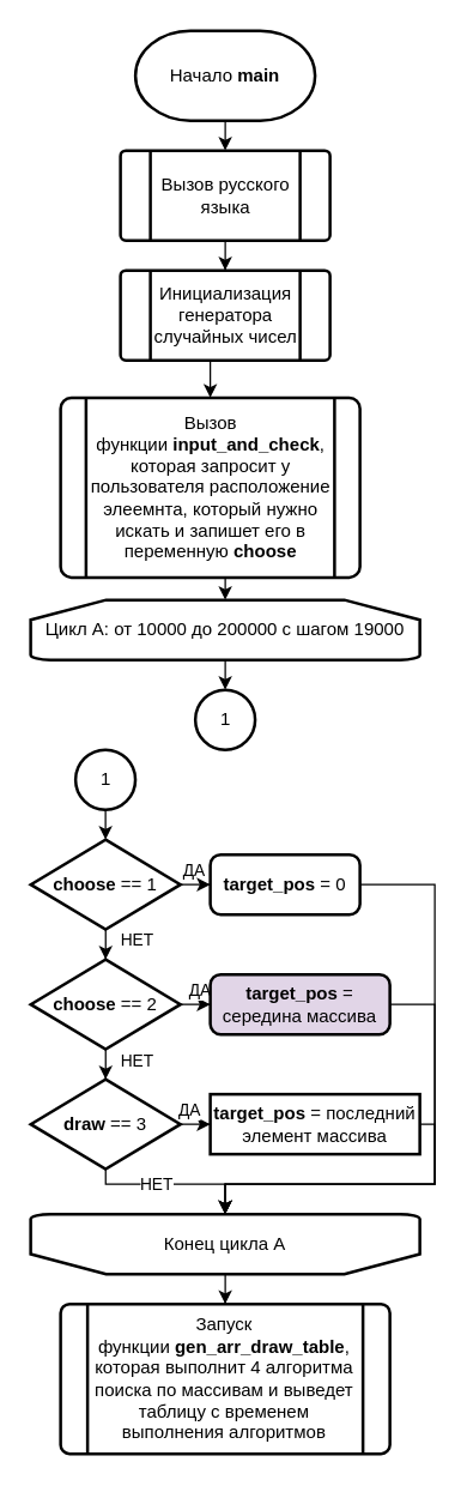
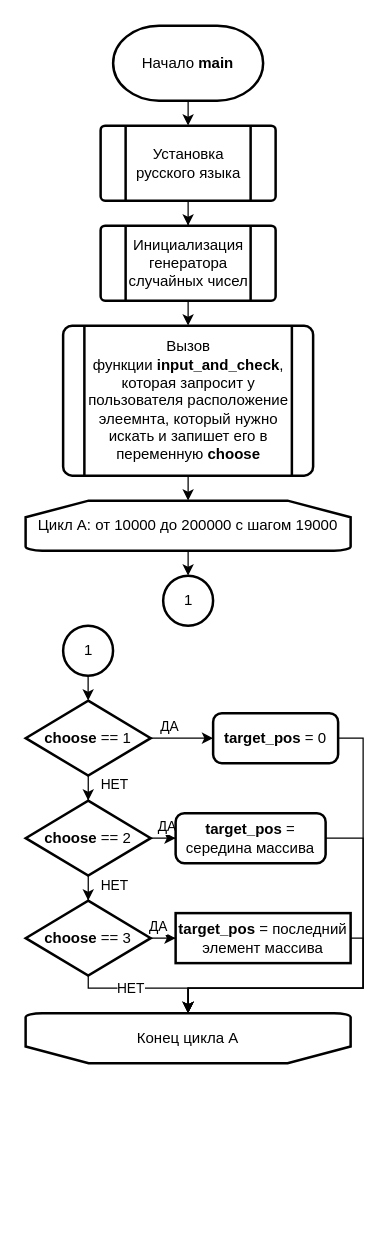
- <mxCell id="5" value="Вызов русского языка" style="verticalLabelPosition=middle;verticalAlign=middle;html=1;shape=process;whiteSpace=wrap;rounded=1;size=0.14;arcSize=6;strokeWidth=2;labelPosition=center;align=center;" parent="1" vertex="1"><mxGeometry x="80" y="100" width="140" height="60" as="geometry" /></mxCell>
+ <mxCell id="5" value="Установка русского языка" style="verticalLabelPosition=middle;verticalAlign=middle;html=1;shape=process;whiteSpace=wrap;rounded=1;size=0.14;arcSize=6;strokeWidth=2;labelPosition=center;align=center;" parent="1" vertex="1"><mxGeometry x="80" y="100" width="140" height="60" as="geometry" /></mxCell>
- <mxCell id="9" value="Вызов функции&amp;nbsp;&lt;b&gt;input_and_check&lt;/b&gt;, которая запросит у пользователя расположение элеемнта, который нужно искать и запишет его в переменную &lt;b&gt;choose&lt;/b&gt;" style="verticalLabelPosition=middle;verticalAlign=middle;html=1;shape=process;whiteSpace=wrap;rounded=1;size=0.083;arcSize=6;strokeWidth=2;labelPosition=center;align=center;" parent="1" vertex="1"><mxGeometry x="40" y="265" width="200" height="120" as="geometry" /></mxCell>
+ <mxCell id="9" value="Вызов функции&amp;nbsp;&lt;b&gt;input_and_check&lt;/b&gt;, которая запросит у пользователя расположение элеемнта, который нужно искать и запишет его в переменную &lt;b&gt;choose&lt;/b&gt;" style="verticalLabelPosition=middle;verticalAlign=middle;html=1;shape=process;whiteSpace=wrap;rounded=1;size=0.083;arcSize=6;strokeWidth=2;labelPosition=center;align=center;" parent="1" vertex="1"><mxGeometry x="50" y="260" width="200" height="120" as="geometry" /></mxCell>
- <mxCell id="20" value="&lt;b&gt;target_pos&lt;/b&gt; = 0" style="rounded=1;whiteSpace=wrap;html=1;absoluteArcSize=1;arcSize=14;strokeWidth=2;" parent="1" vertex="1"><mxGeometry x="140" y="570" width="100" height="40" as="geometry" /></mxCell>
+ <mxCell id="20" value="&lt;b&gt;target_pos&lt;/b&gt; = 0" style="rounded=1;whiteSpace=wrap;html=1;absoluteArcSize=1;arcSize=14;strokeWidth=2;" parent="1" vertex="1"><mxGeometry x="170" y="570" width="100" height="40" as="geometry" /></mxCell>
- <mxCell id="27" value="&lt;b&gt;target_pos &lt;/b&gt;= середина массива" style="rounded=1;whiteSpace=wrap;html=1;absoluteArcSize=1;arcSize=14;strokeWidth=2;fillColor=#e1d5e7;" parent="1" vertex="1"><mxGeometry x="140" y="650" width="120" height="40" as="geometry" /></mxCell>
+ <mxCell id="27" value="&lt;b&gt;target_pos &lt;/b&gt;= середина массива" style="rounded=1;whiteSpace=wrap;html=1;absoluteArcSize=1;arcSize=14;strokeWidth=2;" parent="1" vertex="1"><mxGeometry x="140" y="650" width="120" height="40" as="geometry" /></mxCell>
- <mxCell id="32" value="&lt;b&gt;draw&lt;/b&gt; == 3" style="strokeWidth=2;html=1;shape=mxgraph.flowchart.decision;whiteSpace=wrap;" parent="1" vertex="1"><mxGeometry x="20.06" y="720" width="100" height="60" as="geometry" /></mxCell>
+ <mxCell id="32" value="&lt;b&gt;choose&lt;/b&gt; == 3" style="strokeWidth=2;html=1;shape=mxgraph.flowchart.decision;whiteSpace=wrap;" parent="1" vertex="1"><mxGeometry x="20.06" y="720" width="100" height="60" as="geometry" /></mxCell>
- <mxCell id="12" value="" style="edgeStyle=orthogonalEdgeStyle;rounded=0;orthogonalLoop=1;jettySize=auto;html=1;fontColor=default;" parent="1" source="13" target="35" edge="1"><mxGeometry relative="1" as="geometry" /></mxCell>
- <mxCell id="35" value="Запуск функции&amp;nbsp;&lt;b&gt;gen_arr_draw_table&lt;/b&gt;, которая выполнит 4 алгоритма поиска по массивам и выведет таблицу с временем выполнения алгоритмов" style="verticalLabelPosition=middle;verticalAlign=middle;html=1;shape=process;whiteSpace=wrap;rounded=1;size=0.083;arcSize=6;strokeWidth=2;labelPosition=center;align=center;labelBackgroundColor=none;fontColor=default;" parent="1" vertex="1"><mxGeometry x="40" y="870" width="220" height="100" as="geometry" /></mxCell>
